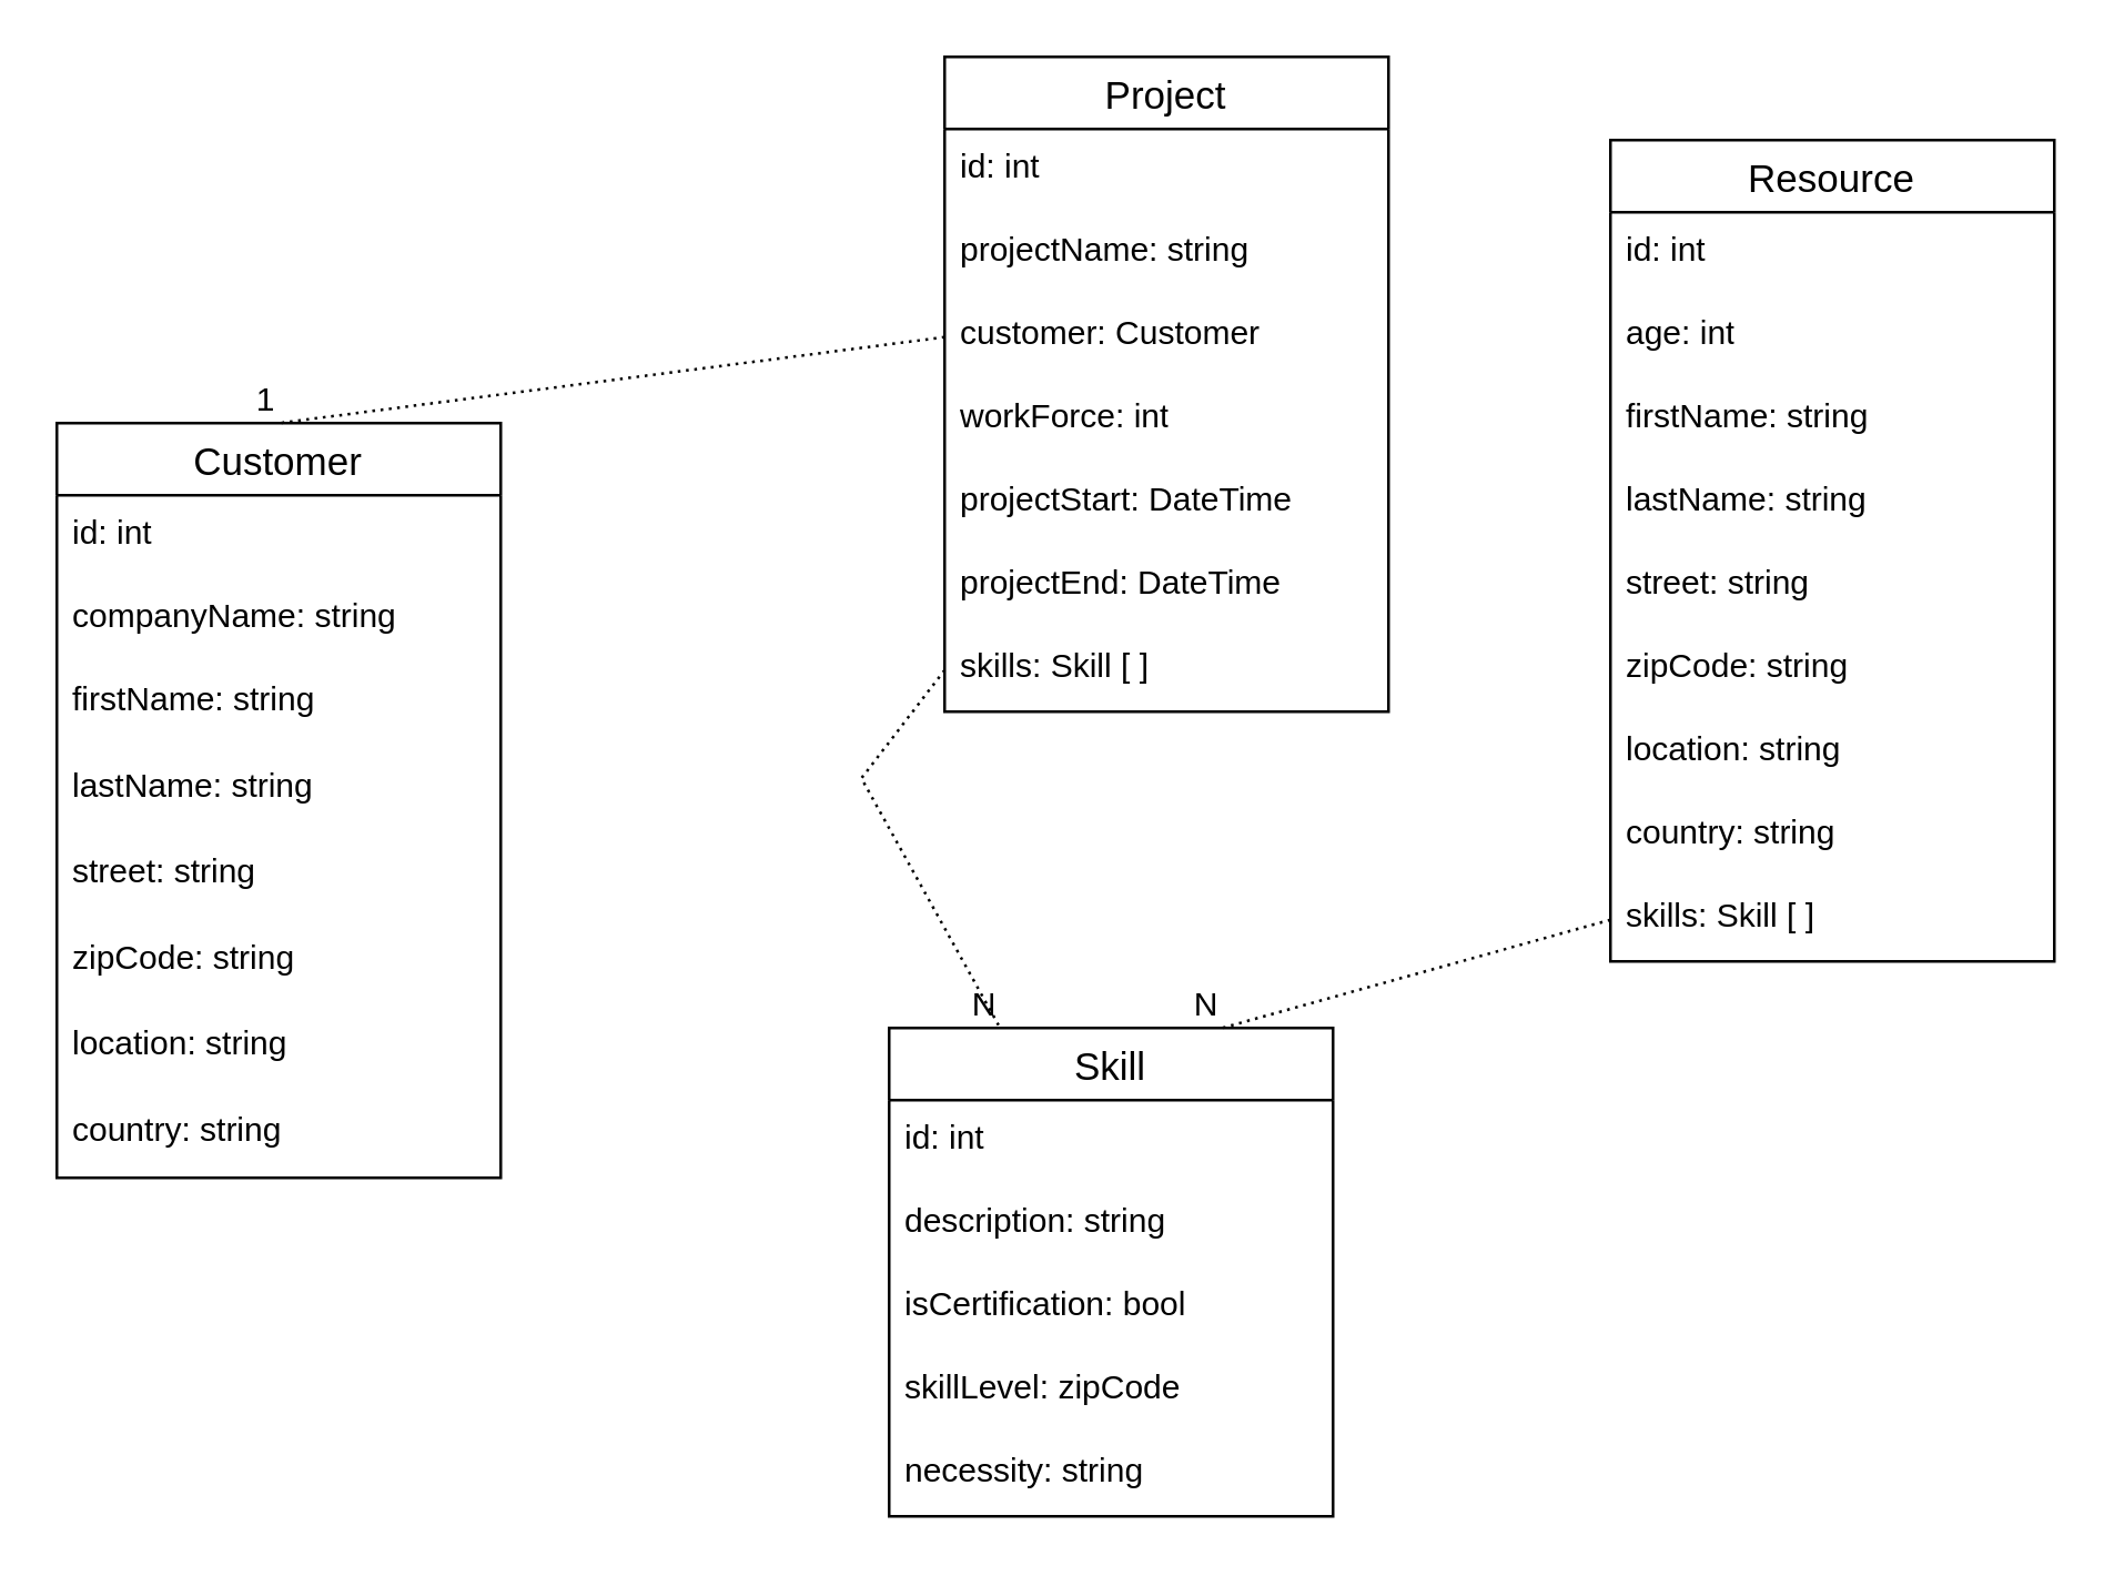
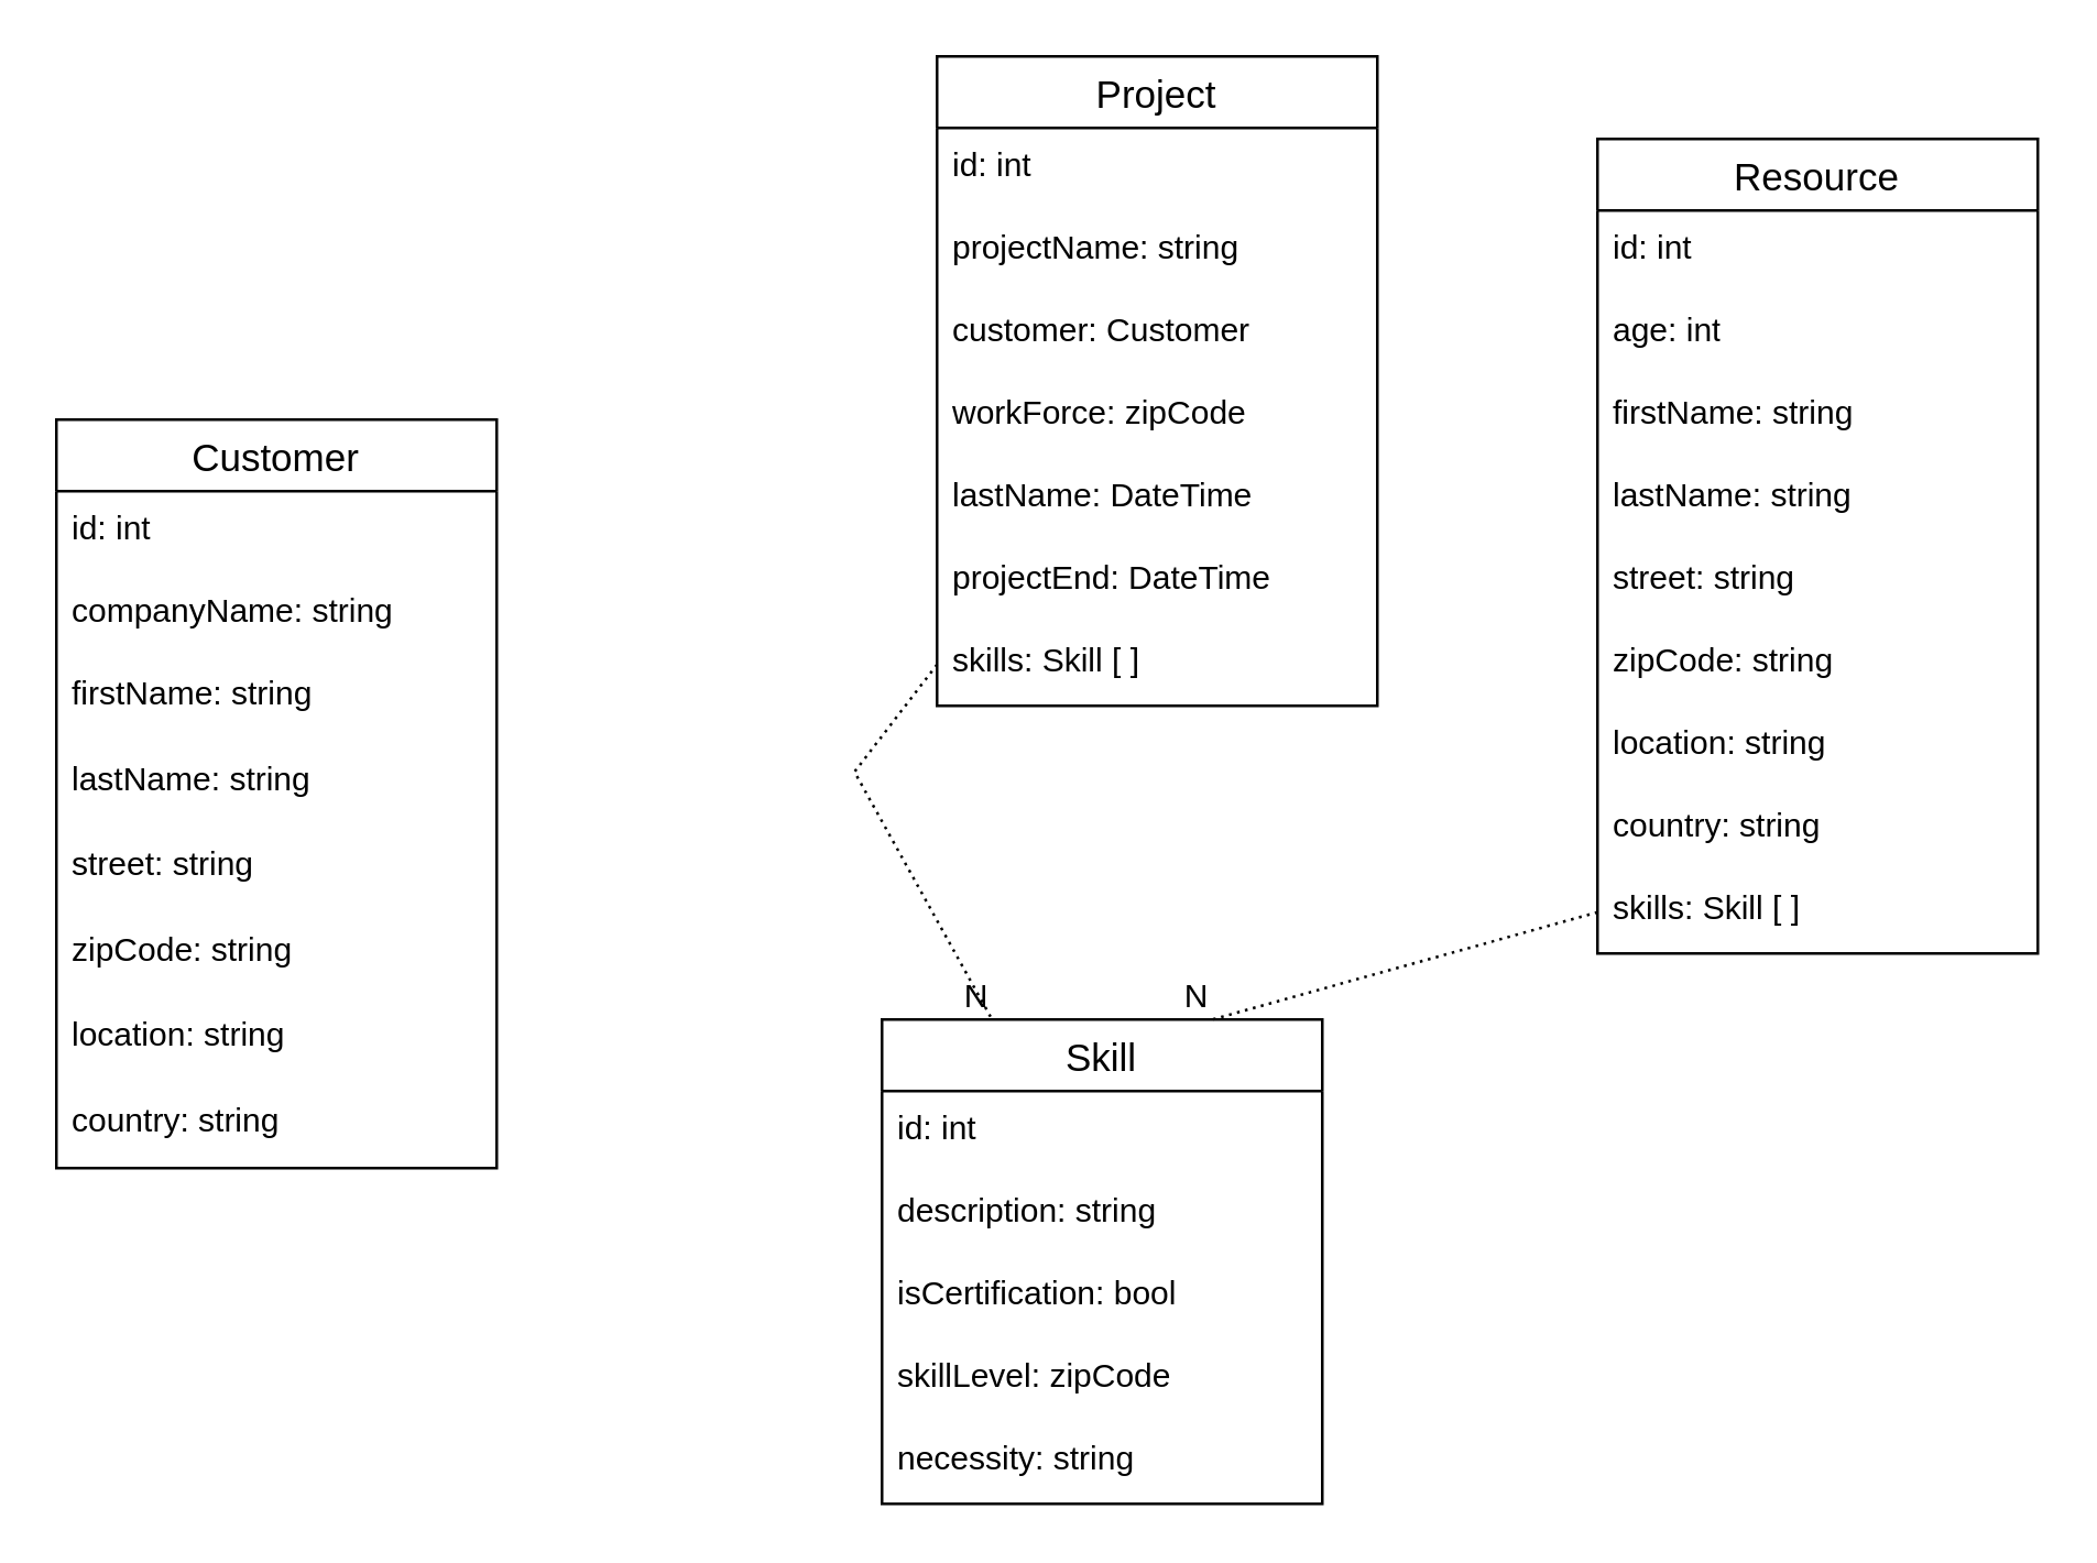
- <mxCell id="35" value="" style="endArrow=none;html=1;rounded=0;dashed=1;dashPattern=1 2;exitX=0;exitY=0.5;exitDx=0;exitDy=0;entryX=0.5;entryY=0;entryDx=0;entryDy=0;" edge="1" parent="1" source="14" target="2"><mxGeometry relative="1" as="geometry"><mxPoint x="410" y="320" as="sourcePoint" /><mxPoint x="570" y="320" as="targetPoint" /></mxGeometry></mxCell>
- <mxCell id="36" value="1" style="resizable=0;html=1;whiteSpace=wrap;align=right;verticalAlign=bottom;" connectable="0" vertex="1" parent="35"><mxGeometry x="1" relative="1" as="geometry" /></mxCell>
- <mxCell id="15" value="workForce: int" style="text;strokeColor=none;fillColor=none;spacingLeft=4;spacingRight=4;overflow=hidden;rotatable=0;points=[[0,0.5],[1,0.5]];portConstraint=eastwest;fontSize=12;whiteSpace=wrap;html=1;" vertex="1" parent="11"><mxGeometry y="116" width="160" height="30" as="geometry" /></mxCell>
+ <mxCell id="15" value="workForce: zipCode" style="text;strokeColor=none;fillColor=none;spacingLeft=4;spacingRight=4;overflow=hidden;rotatable=0;points=[[0,0.5],[1,0.5]];portConstraint=eastwest;fontSize=12;whiteSpace=wrap;html=1;" vertex="1" parent="11"><mxGeometry y="116" width="160" height="30" as="geometry" /></mxCell>
- <mxCell id="16" value="projectStart: DateTime" style="text;strokeColor=none;fillColor=none;spacingLeft=4;spacingRight=4;overflow=hidden;rotatable=0;points=[[0,0.5],[1,0.5]];portConstraint=eastwest;fontSize=12;whiteSpace=wrap;html=1;" vertex="1" parent="11"><mxGeometry y="146" width="160" height="30" as="geometry" /></mxCell>
+ <mxCell id="16" value="lastName: DateTime" style="text;strokeColor=none;fillColor=none;spacingLeft=4;spacingRight=4;overflow=hidden;rotatable=0;points=[[0,0.5],[1,0.5]];portConstraint=eastwest;fontSize=12;whiteSpace=wrap;html=1;" vertex="1" parent="11"><mxGeometry y="146" width="160" height="30" as="geometry" /></mxCell>
